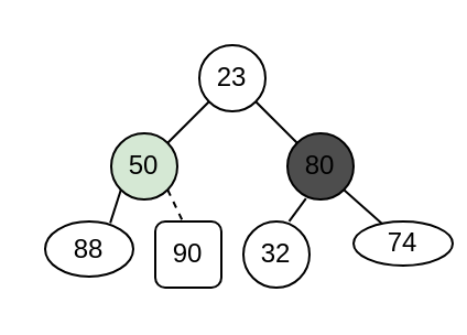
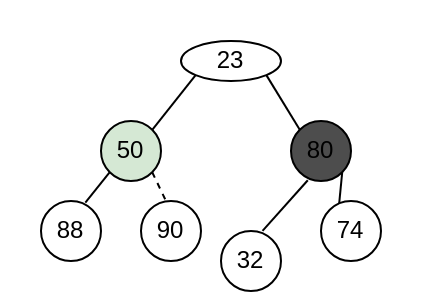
- <mxCell id="8" value="23" style="ellipse;whiteSpace=wrap;html=1;aspect=fixed;fillColor=default;" parent="1" vertex="1"><mxGeometry x="90" y="20" width="30" height="30" as="geometry" /></mxCell>
+ <mxCell id="8" value="23" style="ellipse;whiteSpace=wrap;html=1;aspect=fixed;fillColor=default;" parent="1" vertex="1"><mxGeometry x="90" y="20" width="50" height="20" as="geometry" /></mxCell>
- <mxCell id="5" value="80" style="ellipse;whiteSpace=wrap;html=1;aspect=fixed;fillColor=#4D4D4D;" parent="1" vertex="1"><mxGeometry x="130" y="60" width="30" height="30" as="geometry" /></mxCell>
+ <mxCell id="5" value="80" style="ellipse;whiteSpace=wrap;html=1;aspect=fixed;fillColor=#4D4D4D;" parent="1" vertex="1"><mxGeometry x="145" y="60" width="30" height="30" as="geometry" /></mxCell>
- <mxCell id="14" value="74" style="ellipse;whiteSpace=wrap;html=1;aspect=fixed;fillColor=default;" parent="1" vertex="1"><mxGeometry x="160" y="100" width="45" height="20" as="geometry" /></mxCell>
+ <mxCell id="14" value="74" style="ellipse;whiteSpace=wrap;html=1;aspect=fixed;fillColor=default;" parent="1" vertex="1"><mxGeometry x="160" y="100" width="30" height="30" as="geometry" /></mxCell>
- <mxCell id="13" value="88" style="ellipse;whiteSpace=wrap;html=1;aspect=fixed;" parent="1" vertex="1"><mxGeometry x="20" y="100" width="40" height="25" as="geometry" /></mxCell>
+ <mxCell id="13" value="88" style="ellipse;whiteSpace=wrap;html=1;aspect=fixed;" parent="1" vertex="1"><mxGeometry x="20" y="100" width="30" height="30" as="geometry" /></mxCell>
- <mxCell id="12" value="90" style="whiteSpace=wrap;html=1;aspect=fixed;rounded=1;" parent="1" vertex="1"><mxGeometry x="70" y="100" width="30" height="30" as="geometry" /></mxCell>
+ <mxCell id="12" value="90" style="ellipse;whiteSpace=wrap;html=1;aspect=fixed;" parent="1" vertex="1"><mxGeometry x="70" y="100" width="30" height="30" as="geometry" /></mxCell>
- <mxCell id="2" value="32" style="ellipse;whiteSpace=wrap;html=1;aspect=fixed;" parent="1" vertex="1"><mxGeometry x="110" y="100" width="30" height="30" as="geometry" /></mxCell>
+ <mxCell id="2" value="32" style="ellipse;whiteSpace=wrap;html=1;aspect=fixed;" parent="1" vertex="1"><mxGeometry x="110" y="115" width="30" height="30" as="geometry" /></mxCell>
